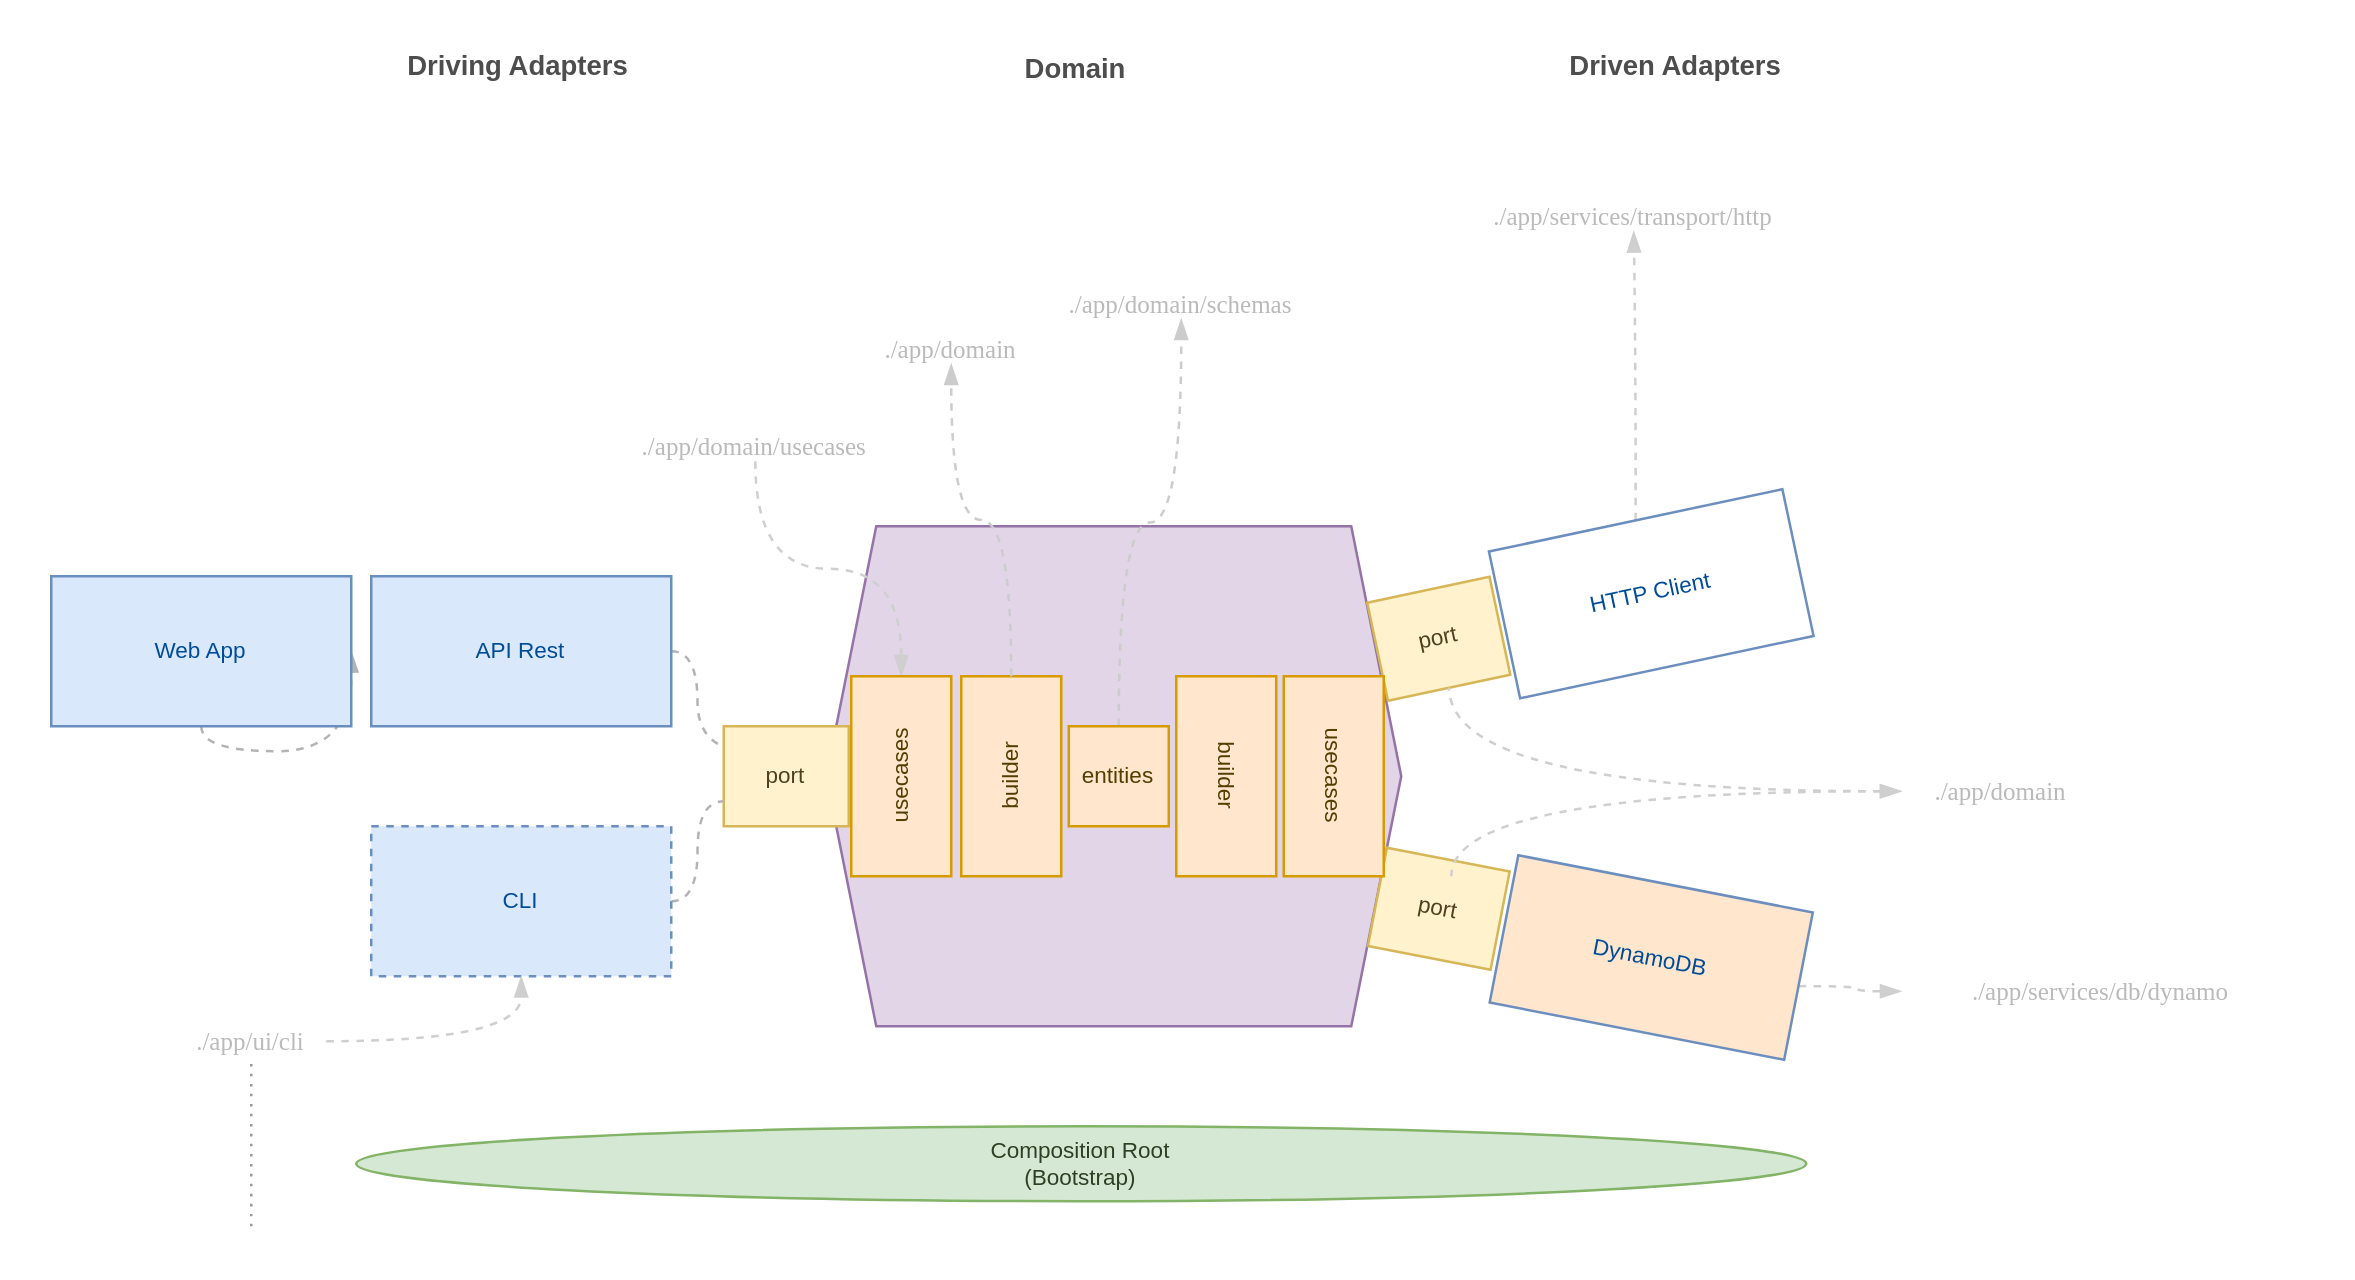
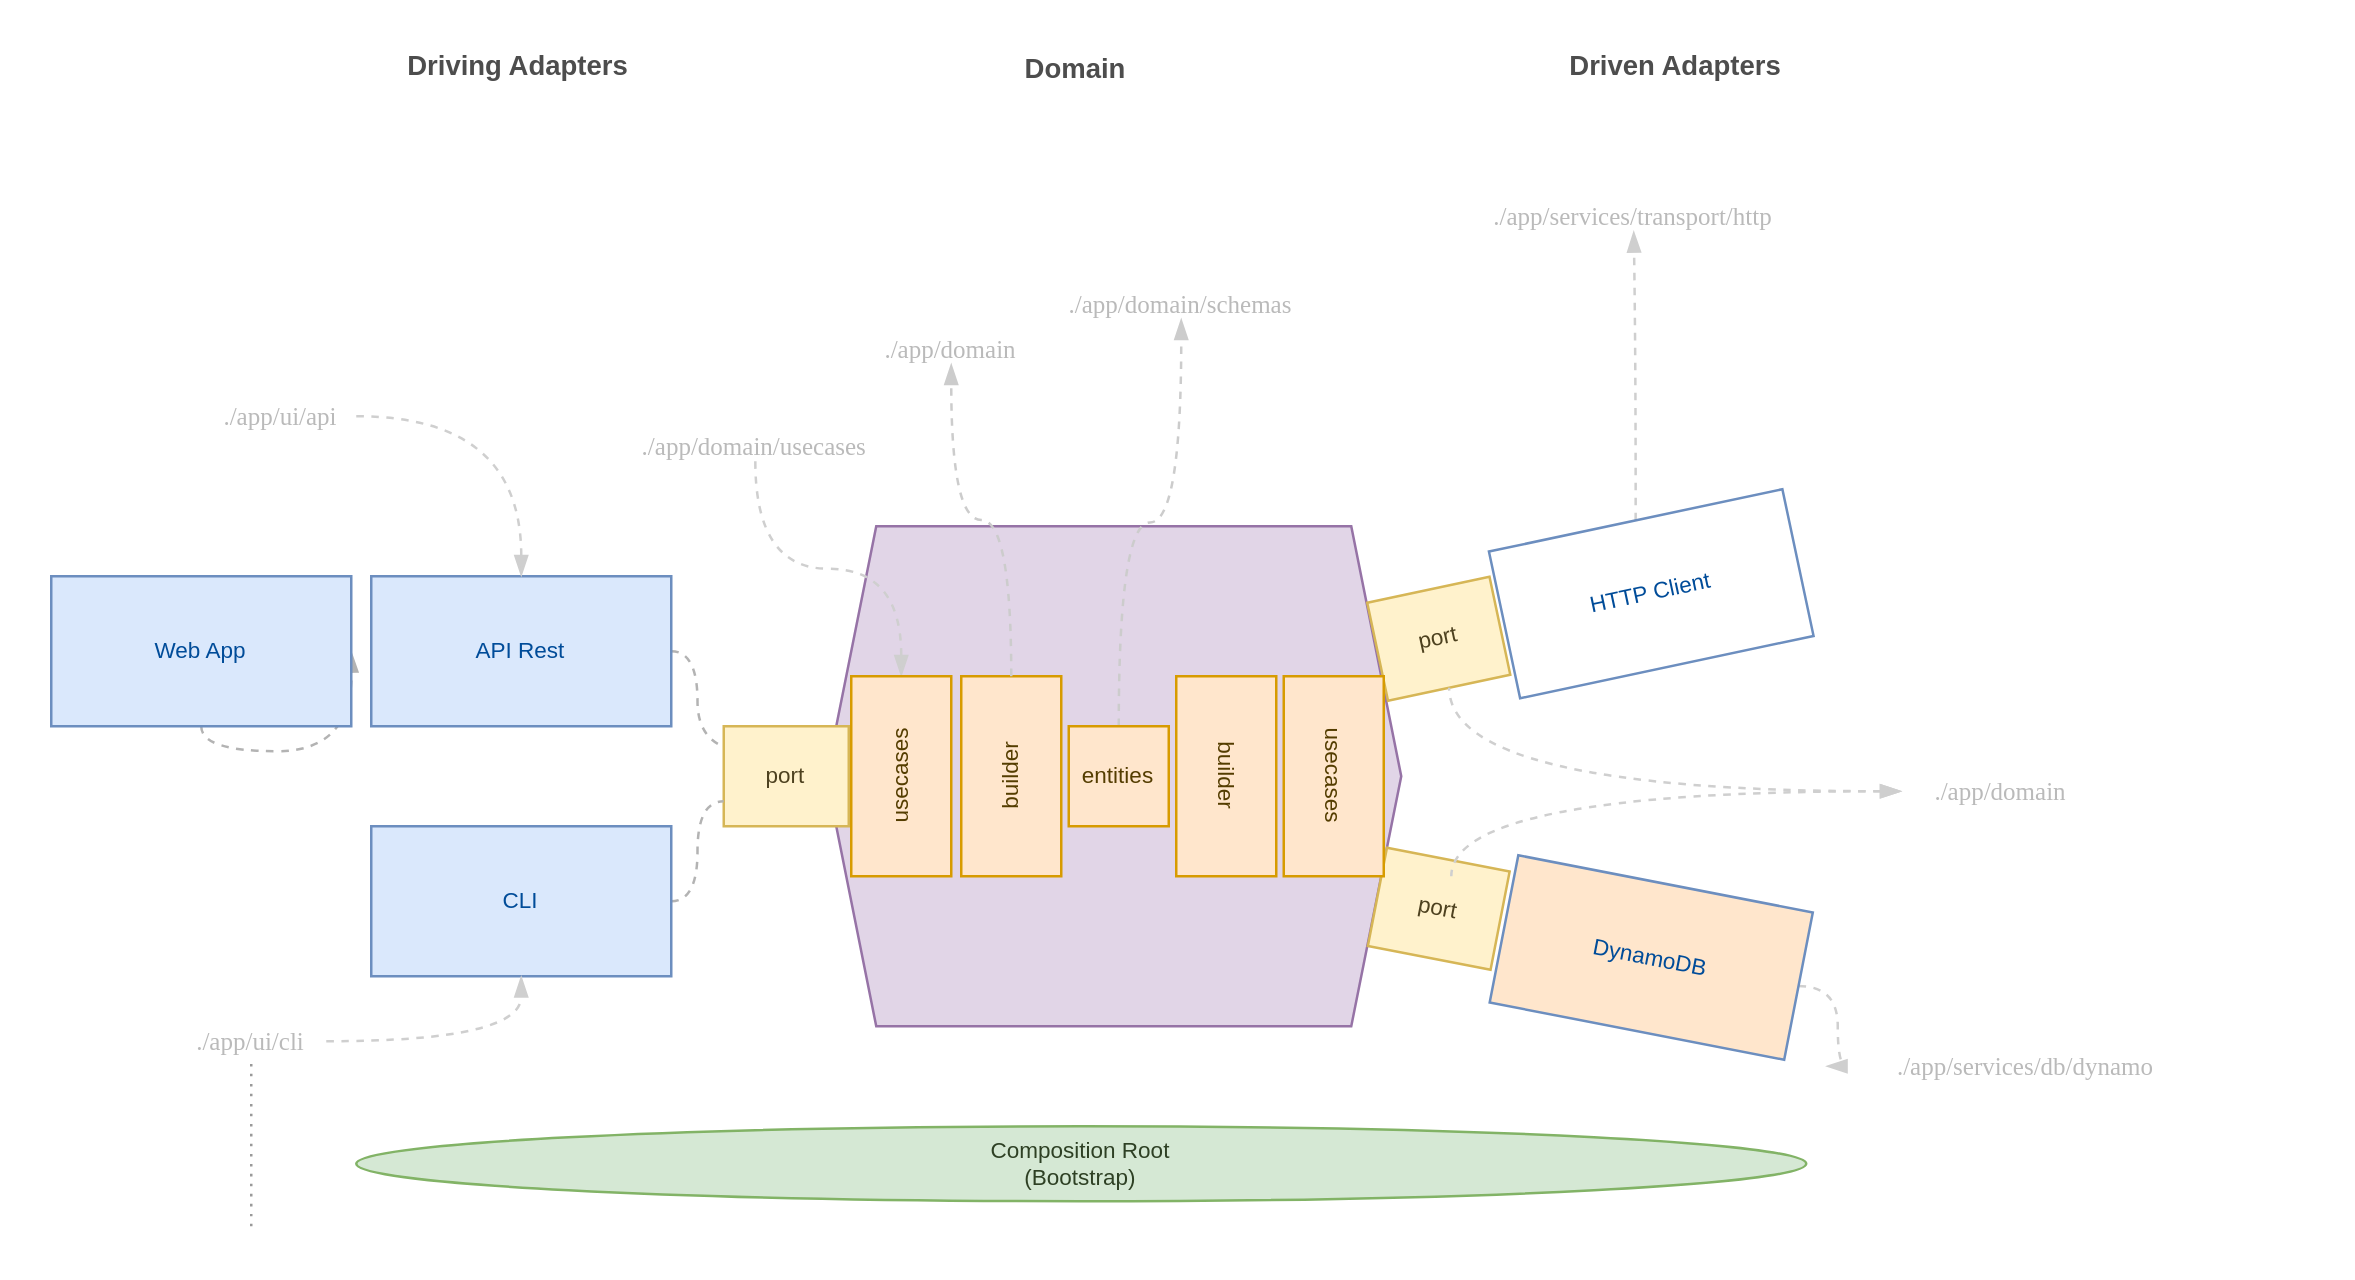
+ <mxCell id="34" value="&lt;font&gt;./app/ui/api&lt;/font&gt;" style="text;html=1;strokeColor=none;fillColor=none;align=center;verticalAlign=middle;whiteSpace=wrap;rounded=0;fontColor=#BABABA;fontSize=10;fontStyle=0;fontFamily=Verdana;" parent="1" vertex="1"><mxGeometry x="82" y="160" width="60" height="12" as="geometry" /></mxCell>
+ <mxCell id="27" style="edgeStyle=orthogonalEdgeStyle;curved=1;html=1;entryX=0.5;entryY=0;entryDx=0;entryDy=0;dashed=1;fontFamily=Verdana;fontSize=10;fontColor=#808080;endArrow=blockThin;endFill=1;strokeColor=#CFCFCF;strokeWidth=1;fontStyle=1" parent="1" source="34" target="12" edge="1"><mxGeometry relative="1" as="geometry" /></mxCell>
- <mxCell id="14" value="CLI" style="rounded=0;whiteSpace=wrap;html=1;fillColor=#dae8fc;strokeColor=#6c8ebf;fontSize=9;fontColor=#004C99;dashed=1;" parent="1" vertex="1"><mxGeometry x="148" y="330" width="120" height="60" as="geometry" /></mxCell>
+ <mxCell id="14" value="CLI" style="rounded=0;whiteSpace=wrap;html=1;fillColor=#dae8fc;strokeColor=#6c8ebf;fontSize=9;fontColor=#004C99;" parent="1" vertex="1"><mxGeometry x="148" y="330" width="120" height="60" as="geometry" /></mxCell>
- <mxCell id="30" value="&lt;font&gt;./app/services/db/dynamo&lt;/font&gt;" style="text;html=1;strokeColor=none;fillColor=none;align=center;verticalAlign=middle;whiteSpace=wrap;rounded=0;fontColor=#BABABA;fontSize=10;fontStyle=0;fontFamily=Verdana;" vertex="1" parent="1"><mxGeometry x="760" y="390" width="160" height="12" as="geometry" /></mxCell>
+ <mxCell id="30" value="&lt;font&gt;./app/services/db/dynamo&lt;/font&gt;" style="text;html=1;strokeColor=none;fillColor=none;align=center;verticalAlign=middle;whiteSpace=wrap;rounded=0;fontColor=#BABABA;fontSize=10;fontStyle=0;fontFamily=Verdana;" vertex="1" parent="1"><mxGeometry x="730" y="420" width="160" height="12" as="geometry" /></mxCell>
